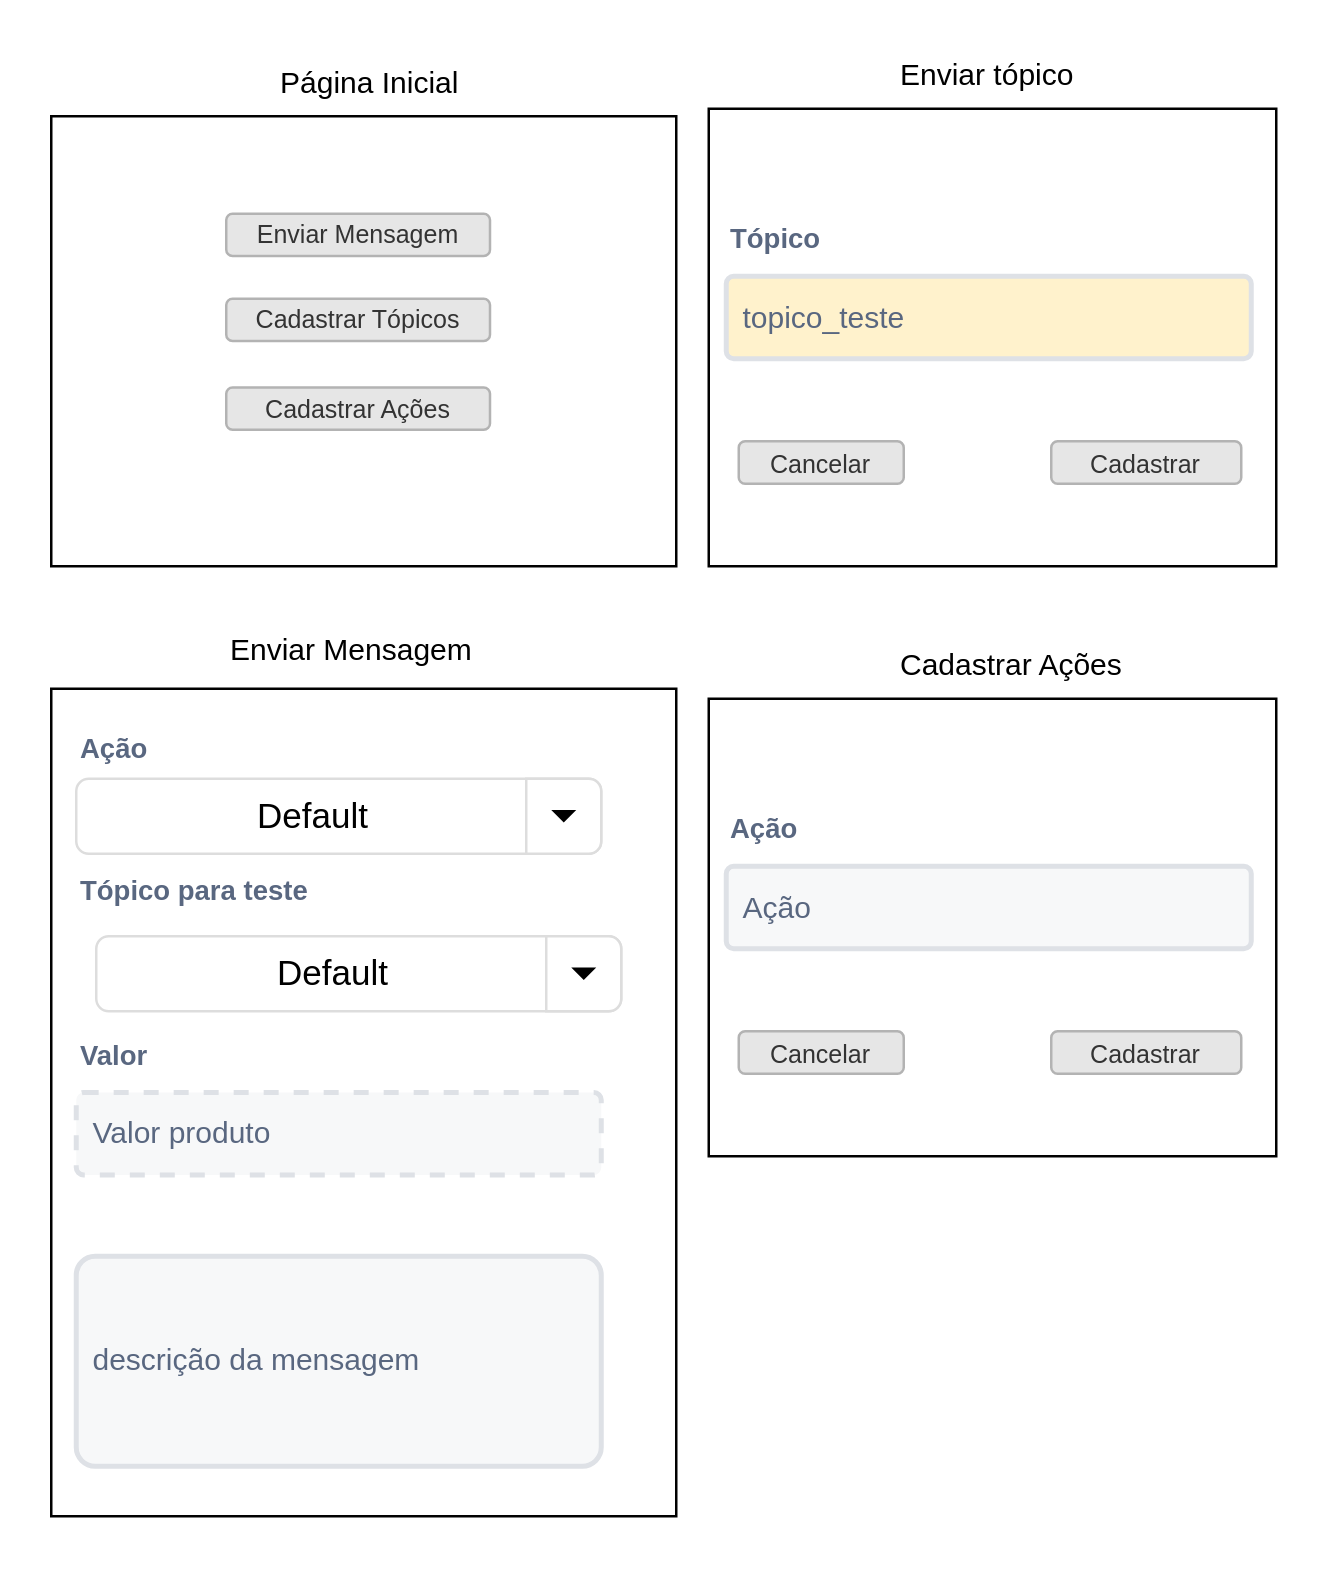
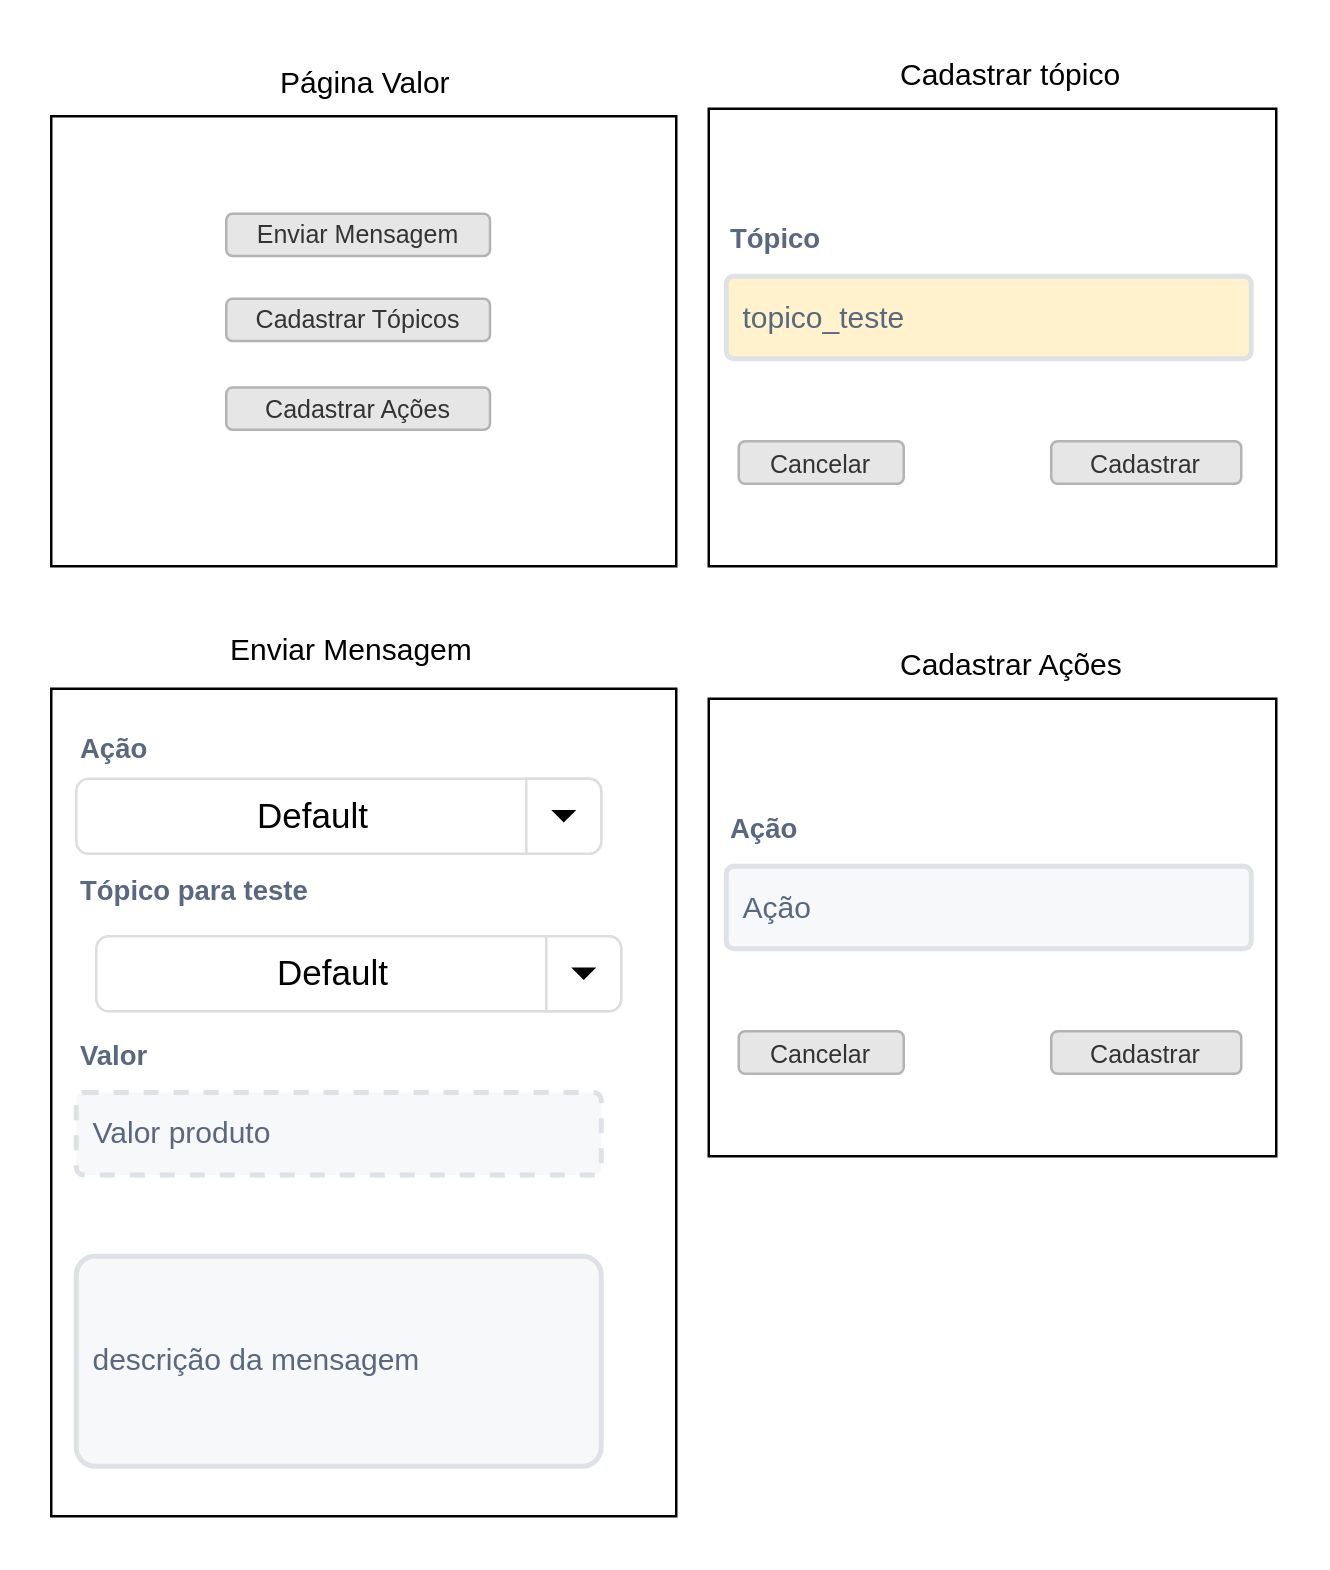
- <mxCell id="10" value="Enviar tópico" style="text;html=1;resizable=0;points=[];autosize=1;align=left;verticalAlign=top;spacingTop=-4;" parent="1" vertex="1"><mxGeometry x="358" y="20" width="100" height="20" as="geometry" /></mxCell>
+ <mxCell id="10" value="Cadastrar tópico" style="text;html=1;resizable=0;points=[];autosize=1;align=left;verticalAlign=top;spacingTop=-4;" parent="1" vertex="1"><mxGeometry x="358" y="20" width="100" height="20" as="geometry" /></mxCell>
- <mxCell id="3" value="Página Inicial" style="text;html=1;resizable=0;points=[];autosize=1;align=left;verticalAlign=top;spacingTop=-4;" parent="1" vertex="1"><mxGeometry x="110" y="23" width="90" height="20" as="geometry" /></mxCell>
+ <mxCell id="3" value="Página Valor" style="text;html=1;resizable=0;points=[];autosize=1;align=left;verticalAlign=top;spacingTop=-4;" parent="1" vertex="1"><mxGeometry x="110" y="23" width="90" height="20" as="geometry" /></mxCell>
